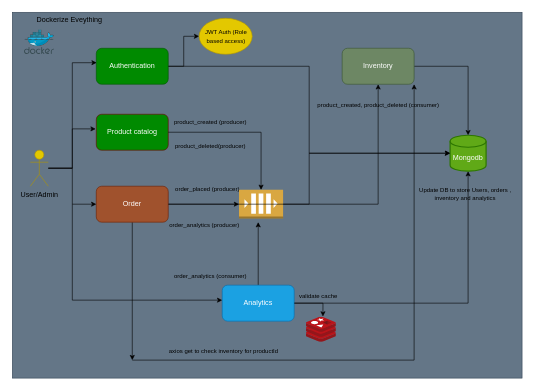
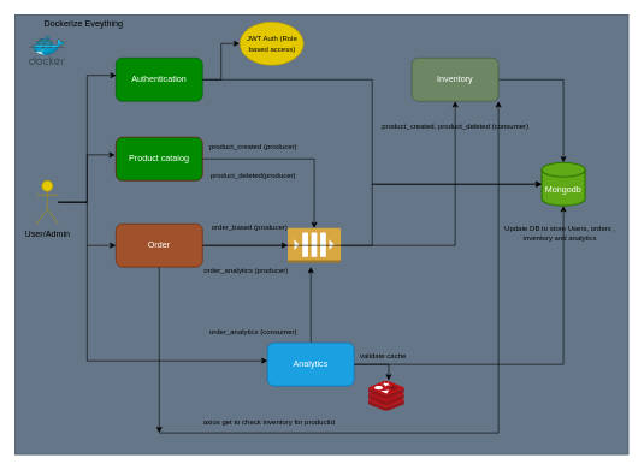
- <mxCell id="17" value="&lt;font style=&quot;font-size: 10px;&quot;&gt;order_placed (producer)&lt;/font&gt;" style="text;html=1;align=center;verticalAlign=middle;resizable=0;points=[];autosize=1;strokeColor=none;fillColor=none;" vertex="1" parent="1"><mxGeometry x="280" y="300" width="130" height="30" as="geometry" /></mxCell>
+ <mxCell id="17" value="&lt;font style=&quot;font-size: 10px;&quot;&gt;order_based (producer)&lt;/font&gt;" style="text;html=1;align=center;verticalAlign=middle;resizable=0;points=[];autosize=1;strokeColor=none;fillColor=none;" vertex="1" parent="1"><mxGeometry x="280" y="300" width="130" height="30" as="geometry" /></mxCell>
